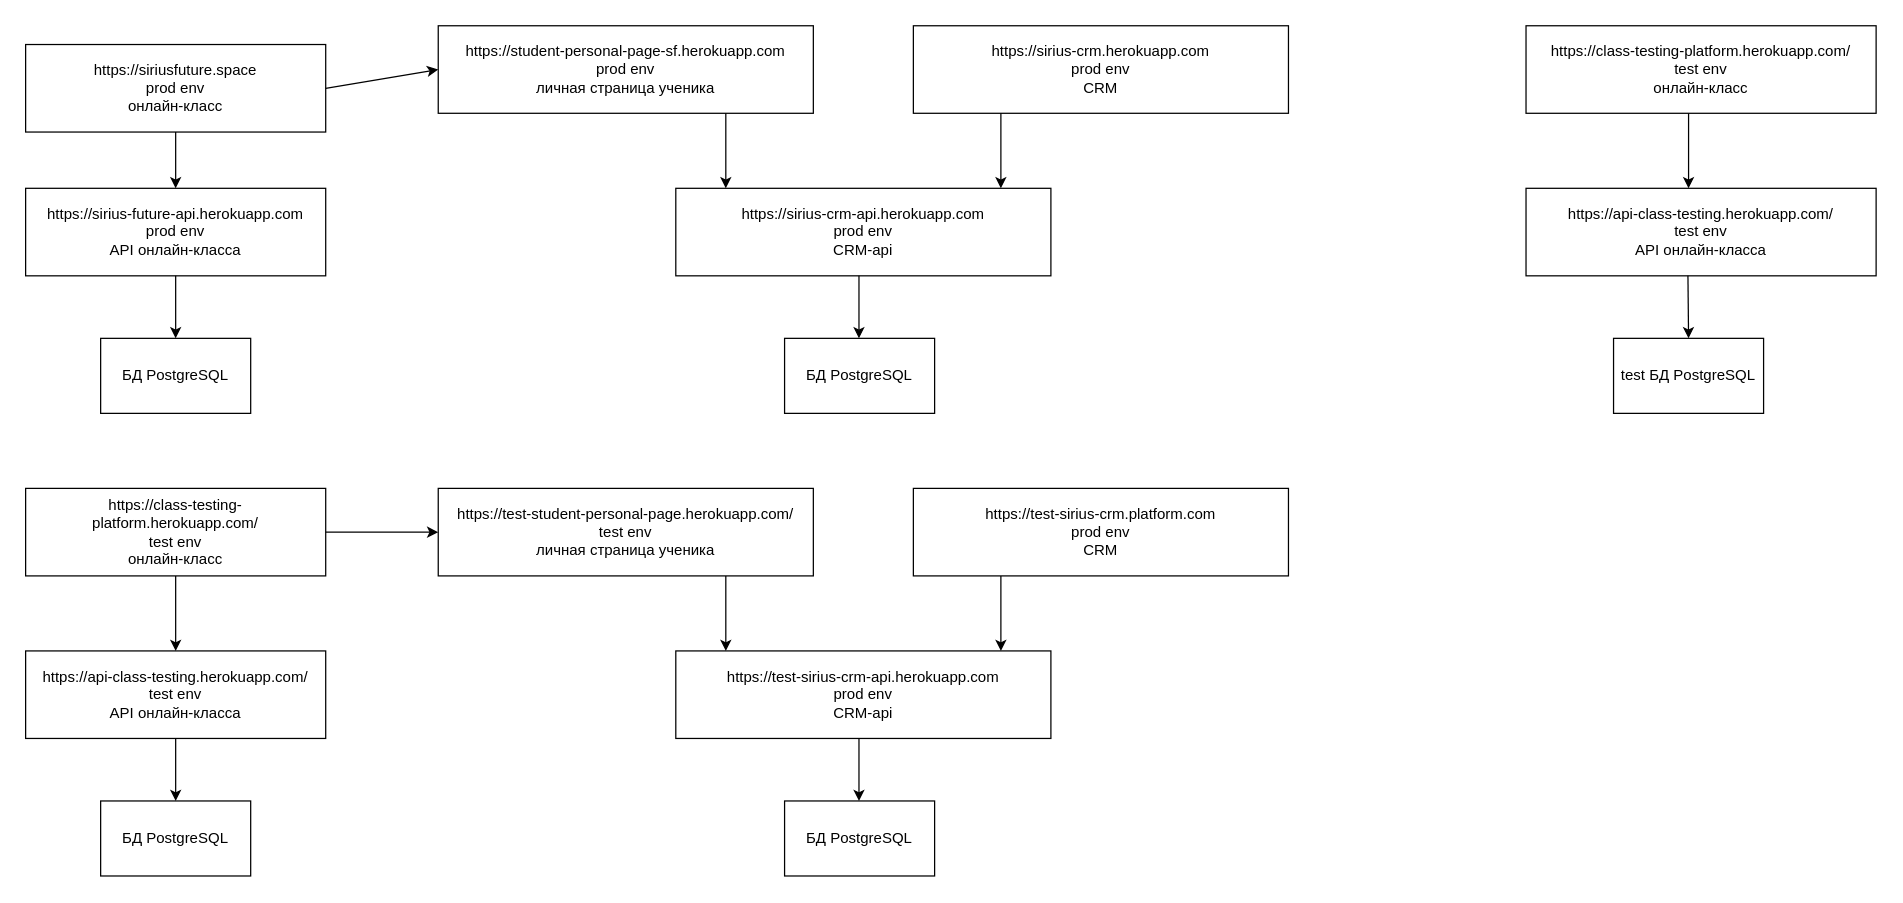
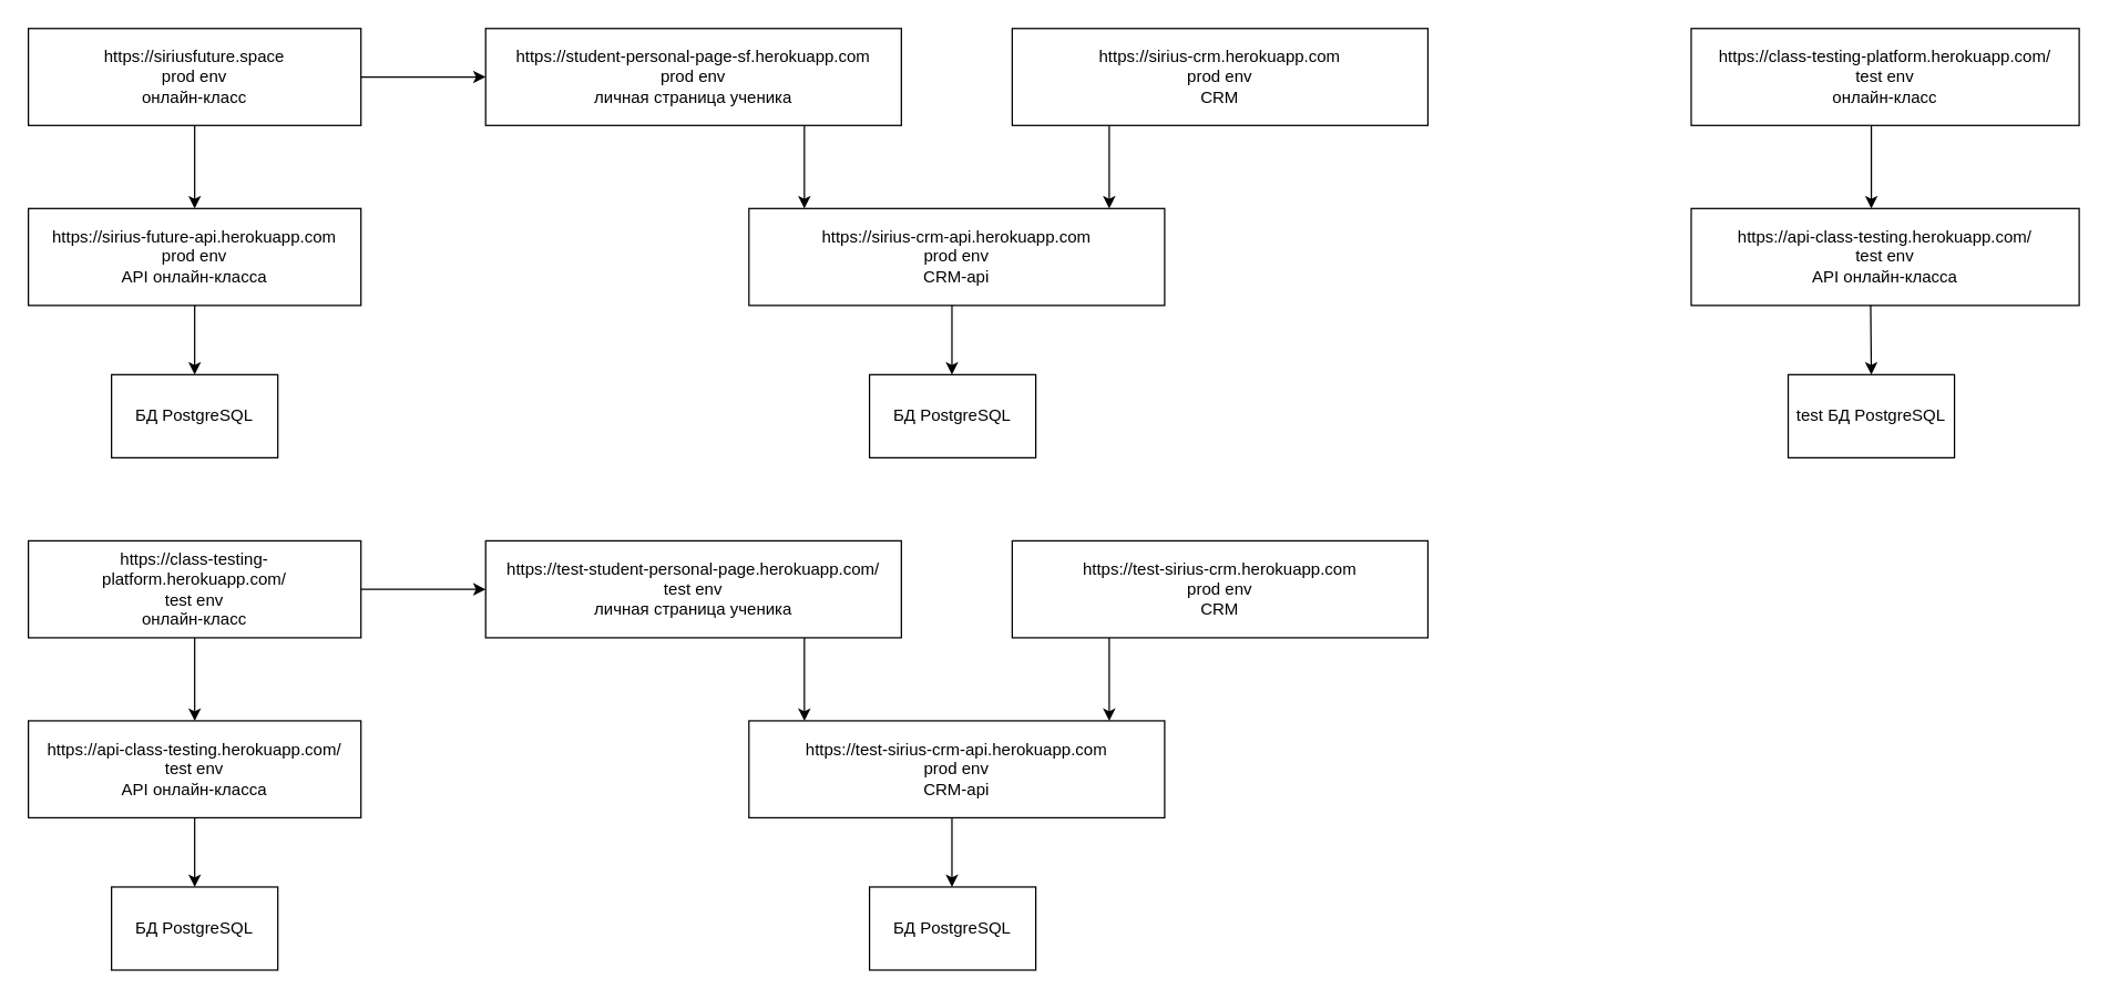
- <mxCell id="2" value="https://siriusfuture.space&lt;br&gt;prod env&lt;br&gt;онлайн-класс" style="rounded=0;whiteSpace=wrap;html=1;" vertex="1" parent="1"><mxGeometry x="20" y="35" width="240" height="70" as="geometry" /></mxCell>
+ <mxCell id="2" value="https://siriusfuture.space&lt;br&gt;prod env&lt;br&gt;онлайн-класс" style="rounded=0;whiteSpace=wrap;html=1;" vertex="1" parent="1"><mxGeometry x="20" y="20" width="240" height="70" as="geometry" /></mxCell>
- <mxCell id="27" value="https://test-sirius-crm.platform.com&lt;br&gt;prod env&lt;br&gt;CRM" style="rounded=0;whiteSpace=wrap;html=1;" vertex="1" parent="1"><mxGeometry x="730" y="390" width="300" height="70" as="geometry" /></mxCell>
+ <mxCell id="27" value="https://test-sirius-crm.herokuapp.com&lt;br&gt;prod env&lt;br&gt;CRM" style="rounded=0;whiteSpace=wrap;html=1;" vertex="1" parent="1"><mxGeometry x="730" y="390" width="300" height="70" as="geometry" /></mxCell>
